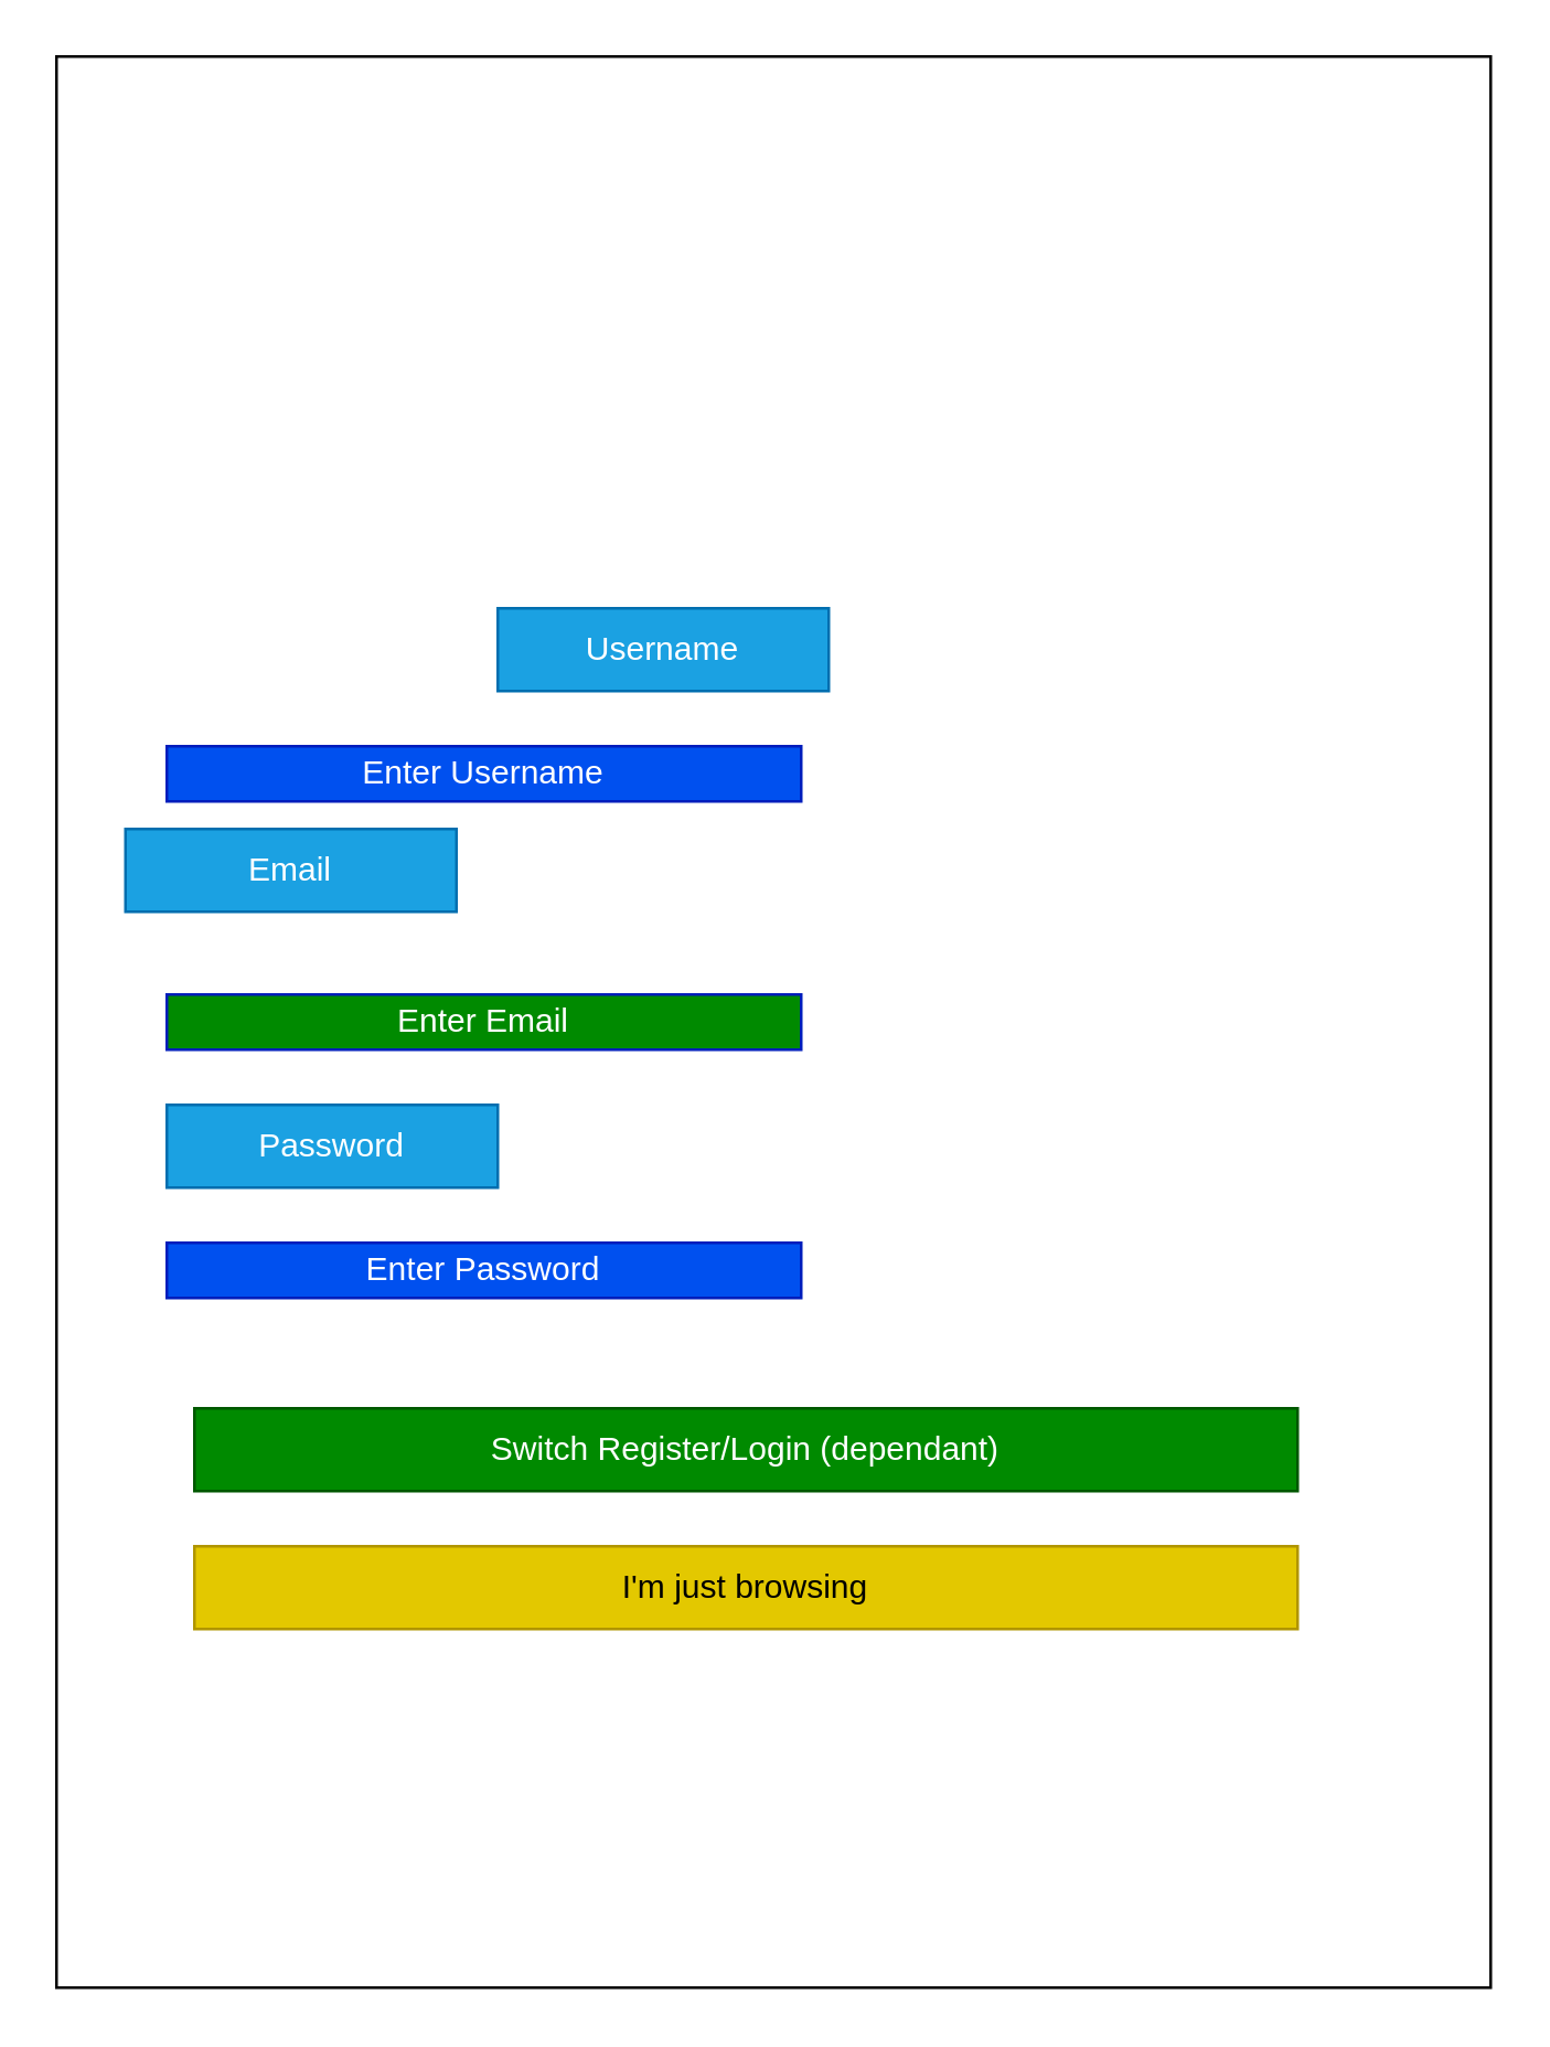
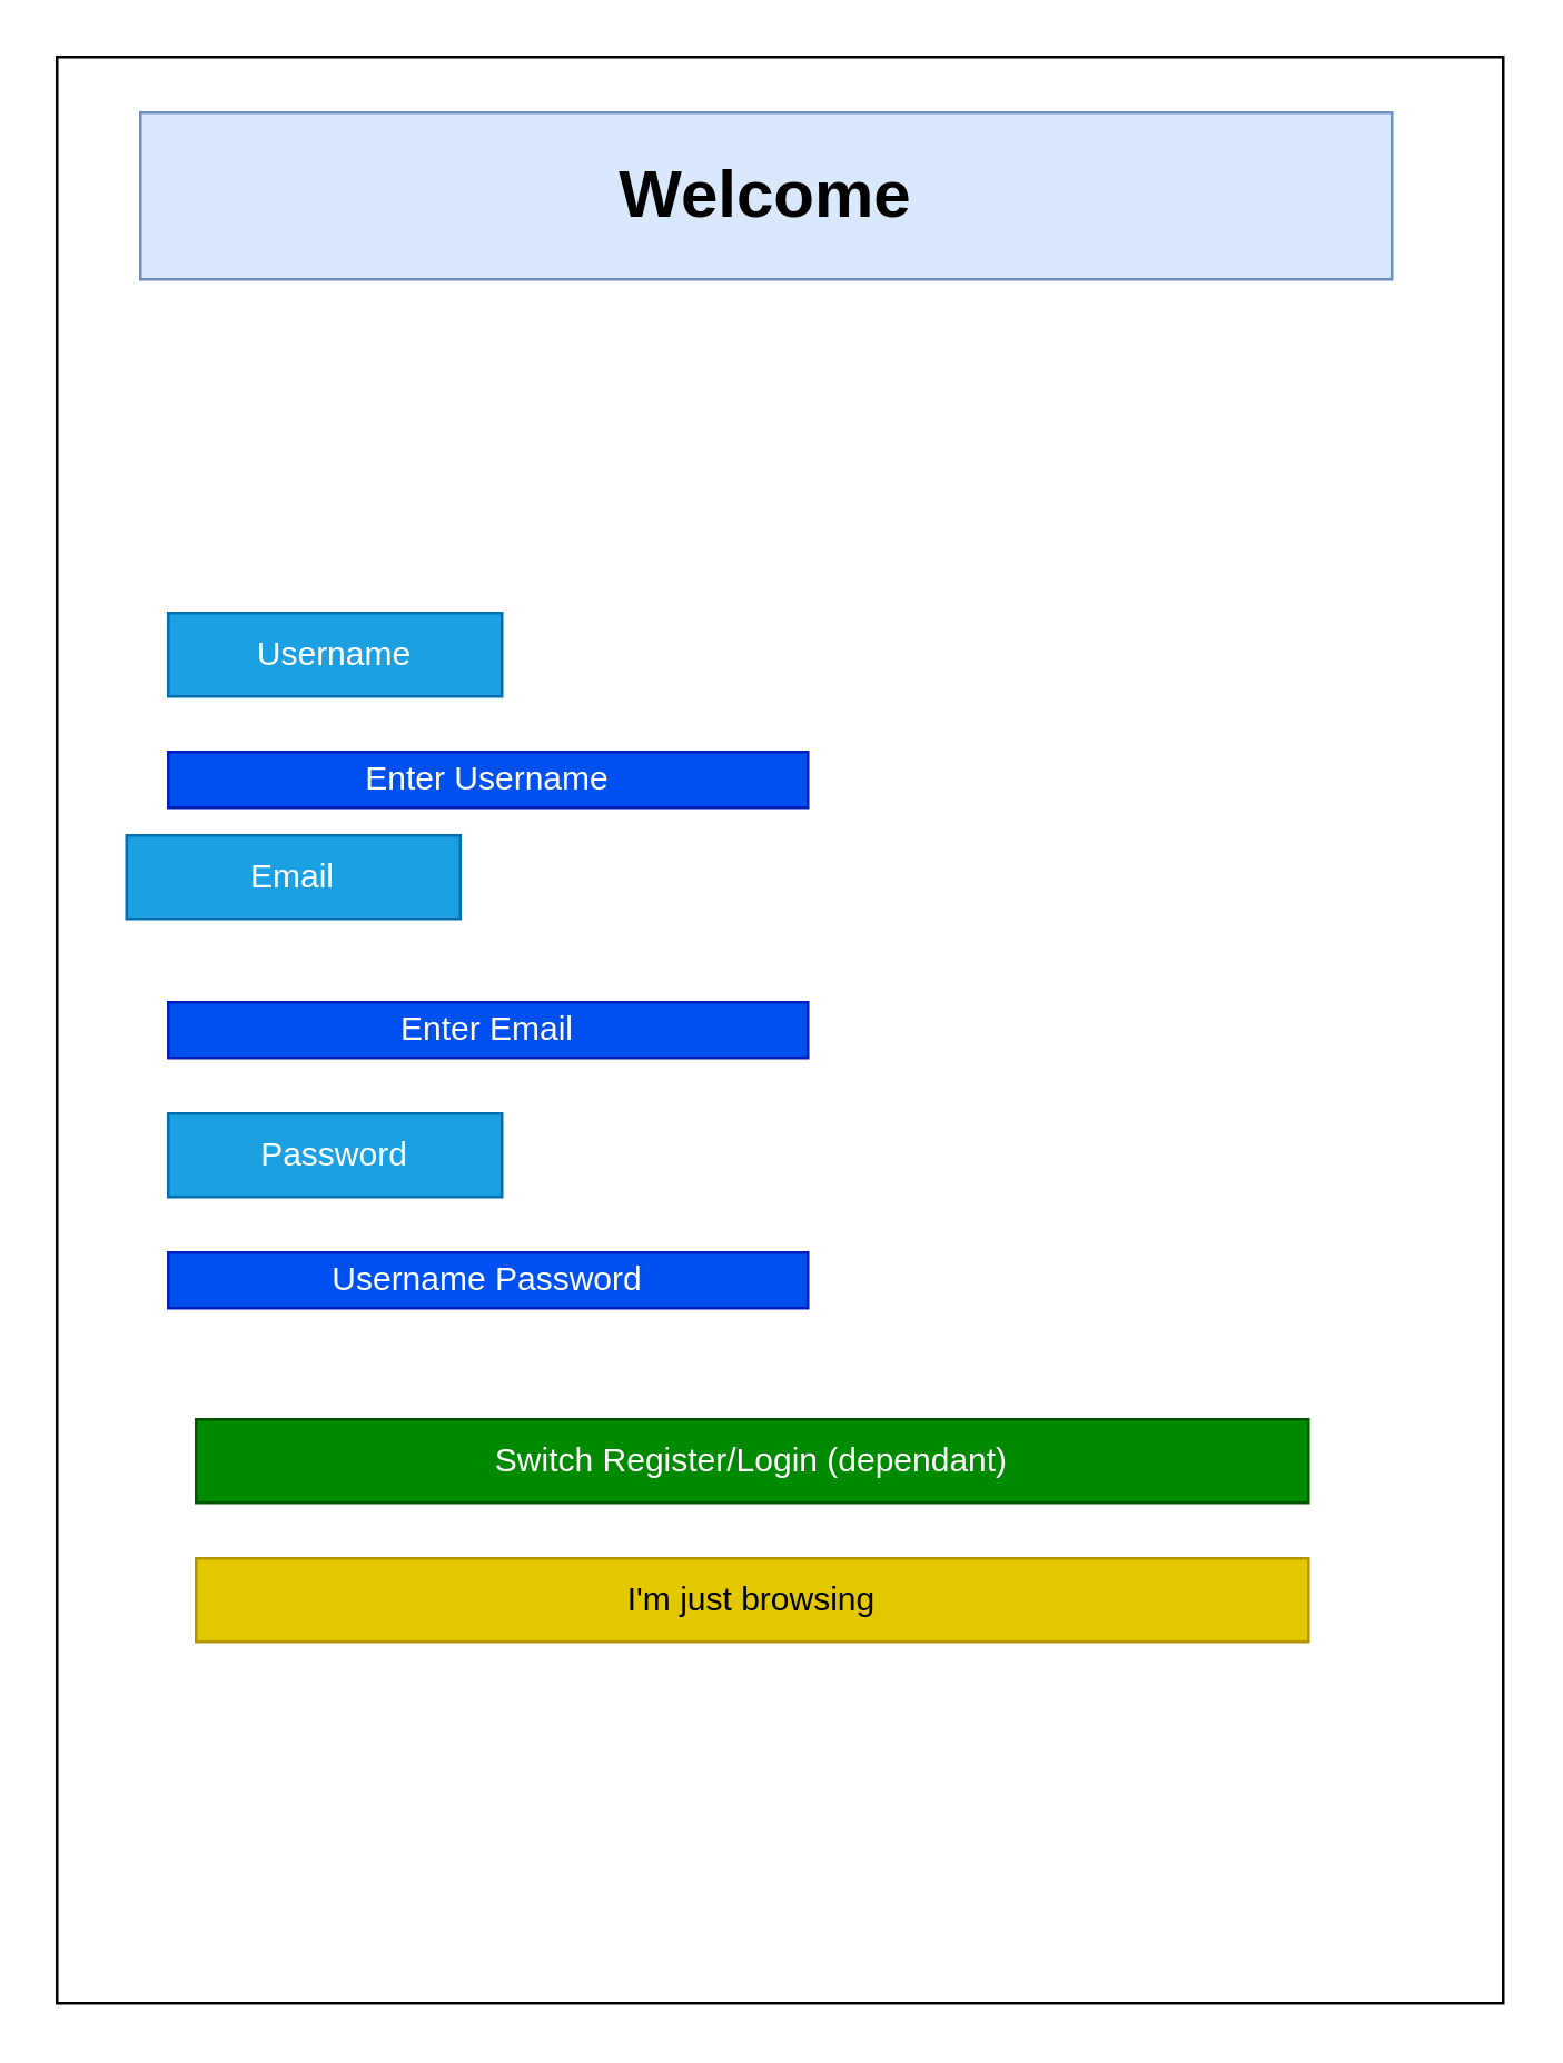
+ <mxCell id="3" value="&lt;h1&gt;Welcome&lt;/h1&gt;" style="rounded=0;whiteSpace=wrap;html=1;fillColor=#dae8fc;strokeColor=#6c8ebf;" vertex="1" parent="1"><mxGeometry x="50" y="40" width="450" height="60" as="geometry" /></mxCell>
- <mxCell id="4" value="Username" style="rounded=0;whiteSpace=wrap;html=1;fillColor=#1ba1e2;fontColor=#ffffff;strokeColor=#006EAF;" vertex="1" parent="1"><mxGeometry x="180" y="220" width="120" height="30" as="geometry" /></mxCell>
+ <mxCell id="4" value="Username" style="rounded=0;whiteSpace=wrap;html=1;fillColor=#1ba1e2;fontColor=#ffffff;strokeColor=#006EAF;" vertex="1" parent="1"><mxGeometry x="60" y="220" width="120" height="30" as="geometry" /></mxCell>
- <mxCell id="7" value="Enter Email" style="rounded=0;whiteSpace=wrap;html=1;fillColor=#008a00;fontColor=#ffffff;strokeColor=#001DBC;" vertex="1" parent="1"><mxGeometry x="60" y="360" width="230" height="20" as="geometry" /></mxCell>
+ <mxCell id="7" value="Enter Email" style="rounded=0;whiteSpace=wrap;html=1;fillColor=#0050ef;fontColor=#ffffff;strokeColor=#001DBC;" vertex="1" parent="1"><mxGeometry x="60" y="360" width="230" height="20" as="geometry" /></mxCell>
- <mxCell id="9" value="Enter Password" style="rounded=0;whiteSpace=wrap;html=1;fillColor=#0050ef;fontColor=#ffffff;strokeColor=#001DBC;" vertex="1" parent="1"><mxGeometry x="60" y="450" width="230" height="20" as="geometry" /></mxCell>
+ <mxCell id="9" value="Username Password" style="rounded=0;whiteSpace=wrap;html=1;fillColor=#0050ef;fontColor=#ffffff;strokeColor=#001DBC;" vertex="1" parent="1"><mxGeometry x="60" y="450" width="230" height="20" as="geometry" /></mxCell>
